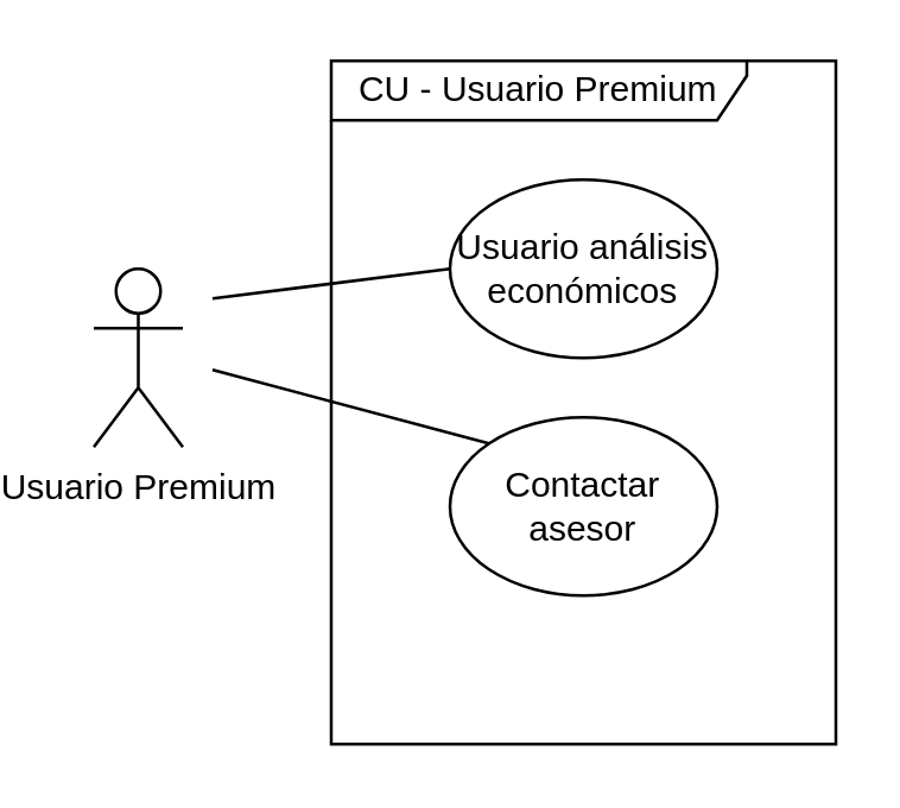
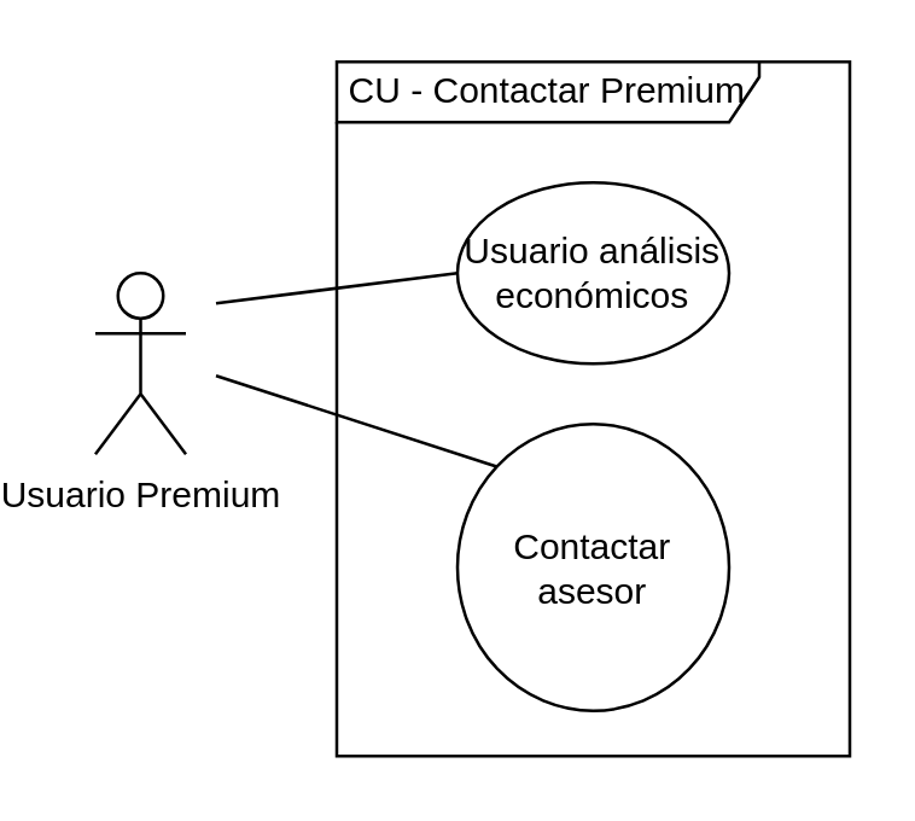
- <mxCell id="2" value="CU - Usuario Premium" style="shape=umlFrame;whiteSpace=wrap;html=1;width=140;height=20;swimlaneFillColor=none;" parent="1" vertex="1"><mxGeometry x="100" y="20" width="170" height="230" as="geometry" /></mxCell>
+ <mxCell id="2" value="CU - Contactar Premium" style="shape=umlFrame;whiteSpace=wrap;html=1;width=140;height=20;swimlaneFillColor=none;" parent="1" vertex="1"><mxGeometry x="100" y="20" width="170" height="230" as="geometry" /></mxCell>
- <mxCell id="5" value="Contactar asesor" style="ellipse;whiteSpace=wrap;html=1;strokeColor=#000000;fillColor=#ffffff;gradientColor=none;" parent="1" vertex="1"><mxGeometry x="140" y="140" width="90" height="60" as="geometry" /></mxCell>
+ <mxCell id="5" value="Contactar asesor" style="ellipse;whiteSpace=wrap;html=1;strokeColor=#000000;fillColor=#ffffff;gradientColor=none;" parent="1" vertex="1"><mxGeometry x="140" y="140" width="90" height="95" as="geometry" /></mxCell>
